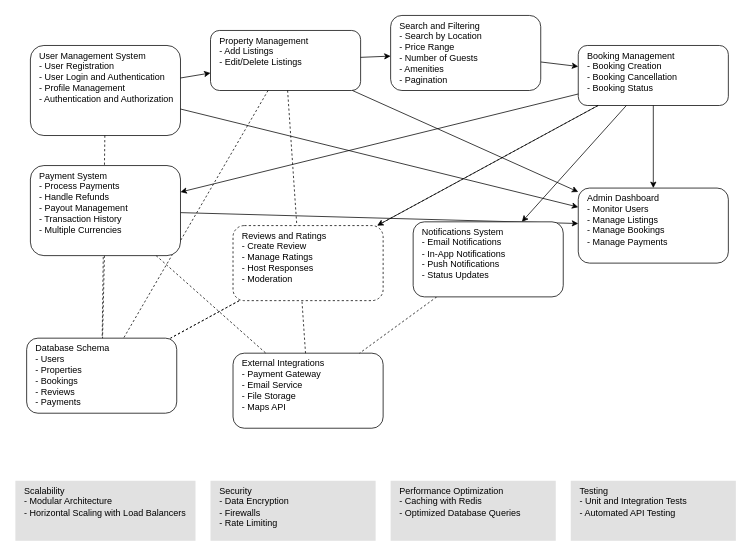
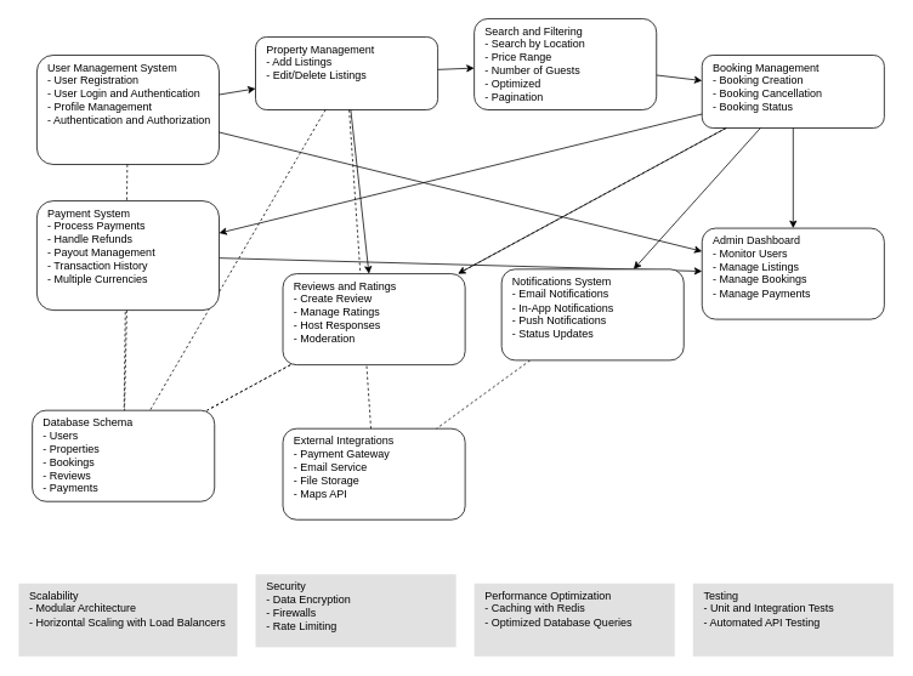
- <mxCell id="31" value="Search and Filtering&#10;- Search by Location&#10;- Price Range&#10;- Number of Guests&#10;- Amenities&#10;- Pagination" style="rounded=1;whiteSpace=wrap;html=1;align=left;verticalAlign=top;spacingLeft=10;" vertex="1" parent="1"><mxGeometry x="520" y="20" width="200" height="100" as="geometry" /></mxCell>
+ <mxCell id="31" value="Search and Filtering&#10;- Search by Location&#10;- Price Range&#10;- Number of Guests&#10;- Optimized&#10;- Pagination" style="rounded=1;whiteSpace=wrap;html=1;align=left;verticalAlign=top;spacingLeft=10;" vertex="1" parent="1"><mxGeometry x="520" y="20" width="200" height="100" as="geometry" /></mxCell>
- <mxCell id="15" value="" style="endArrow=classic;html=1;" edge="1" parent="1" source="3" target="5"><mxGeometry relative="1" as="geometry" /></mxCell>
+ <mxCell id="15" value="" style="endArrow=classic;html=1;" edge="1" parent="1" source="3" target="33"><mxGeometry relative="1" as="geometry" /></mxCell>
- <mxCell id="33" value="Reviews and Ratings&#10;- Create Review&#10;- Manage Ratings&#10;- Host Responses&#10;- Moderation" style="rounded=1;whiteSpace=wrap;html=1;align=left;verticalAlign=top;spacingLeft=10;dashed=1;" vertex="1" parent="1"><mxGeometry x="310" y="300" width="200" height="100" as="geometry" /></mxCell>
+ <mxCell id="33" value="Reviews and Ratings&#10;- Create Review&#10;- Manage Ratings&#10;- Host Responses&#10;- Moderation" style="rounded=1;whiteSpace=wrap;html=1;align=left;verticalAlign=top;spacingLeft=10;" vertex="1" parent="1"><mxGeometry x="310" y="300" width="200" height="100" as="geometry" /></mxCell>
- <mxCell id="23" value="" style="dashed=1;endArrow=none;html=1;" edge="1" parent="1" source="34" target="7"><mxGeometry relative="1" as="geometry" /></mxCell>
- <mxCell id="27" value="Security&#10;- Data Encryption&#10;- Firewalls&#10;- Rate Limiting" style="text;html=1;align=left;verticalAlign=top;spacingLeft=10;fillColor=#e1e1e1;" vertex="1" parent="1"><mxGeometry x="280" y="640" width="220" height="80" as="geometry" /></mxCell>
+ <mxCell id="27" value="Security&#10;- Data Encryption&#10;- Firewalls&#10;- Rate Limiting" style="text;html=1;align=left;verticalAlign=top;spacingLeft=10;fillColor=#e1e1e1;" vertex="1" parent="1"><mxGeometry x="280" y="630" width="220" height="80" as="geometry" /></mxCell>
